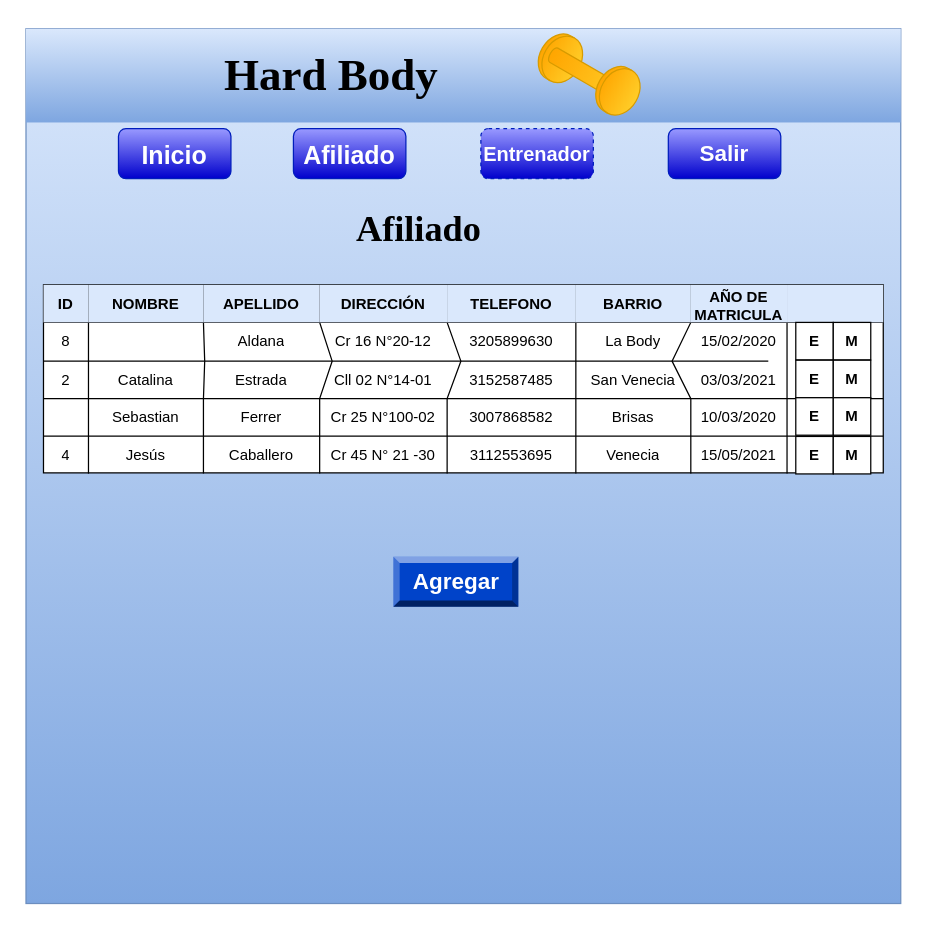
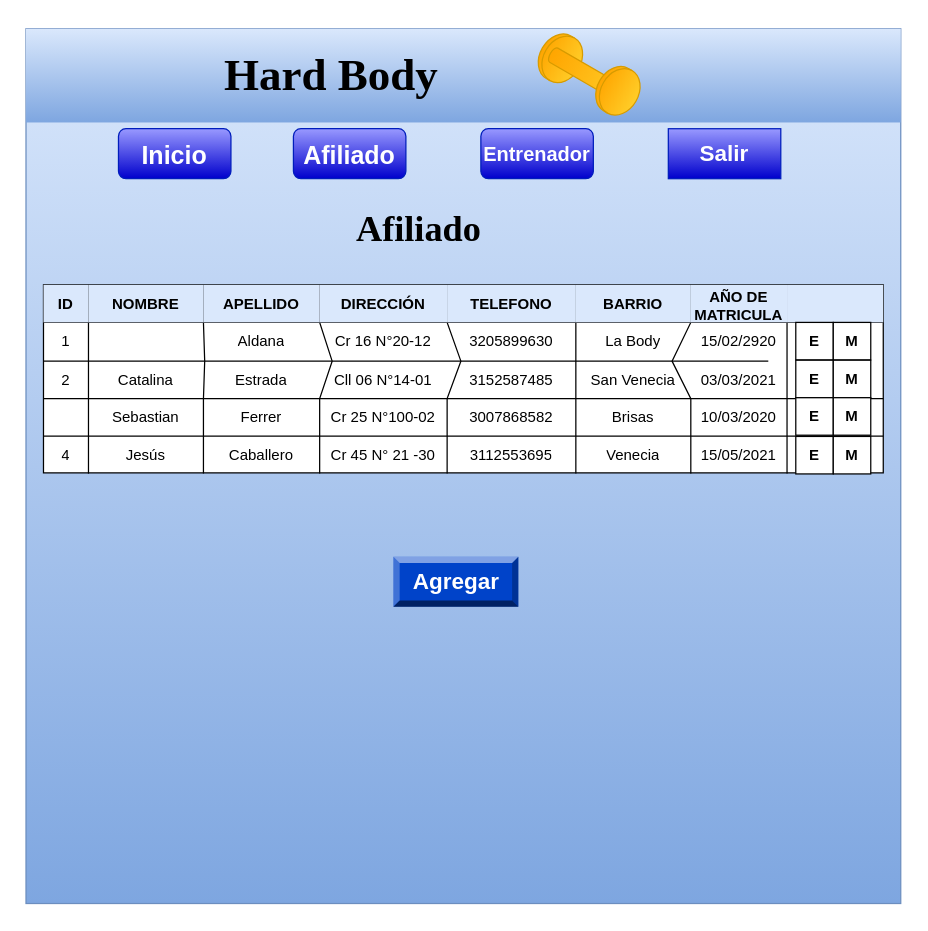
- <mxCell id="11" value="&lt;h2&gt;&lt;font style=&quot;font-size: 16px&quot;&gt;Entrenador&lt;/font&gt;&lt;/h2&gt;" style="rounded=1;whiteSpace=wrap;html=1;fillColor=#9999FF;strokeColor=#001DBC;fontColor=#ffffff;gradientColor=#0000CC;dashed=1;" parent="1" vertex="1"><mxGeometry x="384" y="102.5" width="90" height="40" as="geometry" /></mxCell>
+ <mxCell id="11" value="&lt;h2&gt;&lt;font style=&quot;font-size: 16px&quot;&gt;Entrenador&lt;/font&gt;&lt;/h2&gt;" style="rounded=1;whiteSpace=wrap;html=1;fillColor=#9999FF;strokeColor=#001DBC;fontColor=#ffffff;gradientColor=#0000CC;" parent="1" vertex="1"><mxGeometry x="384" y="102.5" width="90" height="40" as="geometry" /></mxCell>
- <mxCell id="12" value="&lt;h2&gt;Salir&lt;/h2&gt;" style="rounded=1;whiteSpace=wrap;html=1;fillColor=#9999FF;strokeColor=#001DBC;fontColor=#ffffff;gradientColor=#0000CC;" parent="1" vertex="1"><mxGeometry x="534" y="102.5" width="90" height="40" as="geometry" /></mxCell>
+ <mxCell id="12" value="&lt;h2&gt;Salir&lt;/h2&gt;" style="whiteSpace=wrap;html=1;fillColor=#9999FF;strokeColor=#001DBC;fontColor=#ffffff;gradientColor=#0000CC;rounded=0;" parent="1" vertex="1"><mxGeometry x="534" y="102.5" width="90" height="40" as="geometry" /></mxCell>
- <mxCell id="25" value="8" style="shape=partialRectangle;html=1;whiteSpace=wrap;connectable=0;fillColor=none;top=0;left=0;bottom=0;right=0;overflow=hidden;pointerEvents=1;" parent="24" vertex="1"><mxGeometry width="36" height="31" as="geometry"><mxRectangle width="36" height="31" as="alternateBounds" /></mxGeometry></mxCell>
+ <mxCell id="25" value="1" style="shape=partialRectangle;html=1;whiteSpace=wrap;connectable=0;fillColor=none;top=0;left=0;bottom=0;right=0;overflow=hidden;pointerEvents=1;" parent="24" vertex="1"><mxGeometry width="36" height="31" as="geometry"><mxRectangle width="36" height="31" as="alternateBounds" /></mxGeometry></mxCell>
- <mxCell id="30" value="15/02/2020" style="shape=partialRectangle;html=1;whiteSpace=wrap;connectable=0;fillColor=none;top=0;left=0;bottom=0;right=0;overflow=hidden;pointerEvents=1;" parent="24" vertex="1"><mxGeometry x="518" width="77" height="31" as="geometry"><mxRectangle width="77" height="31" as="alternateBounds" /></mxGeometry></mxCell>
+ <mxCell id="30" value="15/02/2920" style="shape=partialRectangle;html=1;whiteSpace=wrap;connectable=0;fillColor=none;top=0;left=0;bottom=0;right=0;overflow=hidden;pointerEvents=1;" parent="24" vertex="1"><mxGeometry x="518" width="77" height="31" as="geometry"><mxRectangle width="77" height="31" as="alternateBounds" /></mxGeometry></mxCell>
- <mxCell id="36" value="Cll 02 N°14-01" style="shape=partialRectangle;html=1;whiteSpace=wrap;connectable=0;fillColor=none;top=0;left=0;bottom=0;right=0;overflow=hidden;pointerEvents=1;" parent="32" vertex="1"><mxGeometry x="221" width="102" height="30" as="geometry"><mxRectangle width="102" height="30" as="alternateBounds" /></mxGeometry></mxCell>
+ <mxCell id="36" value="Cll 06 N°14-01" style="shape=partialRectangle;html=1;whiteSpace=wrap;connectable=0;fillColor=none;top=0;left=0;bottom=0;right=0;overflow=hidden;pointerEvents=1;" parent="32" vertex="1"><mxGeometry x="221" width="102" height="30" as="geometry"><mxRectangle width="102" height="30" as="alternateBounds" /></mxGeometry></mxCell>
